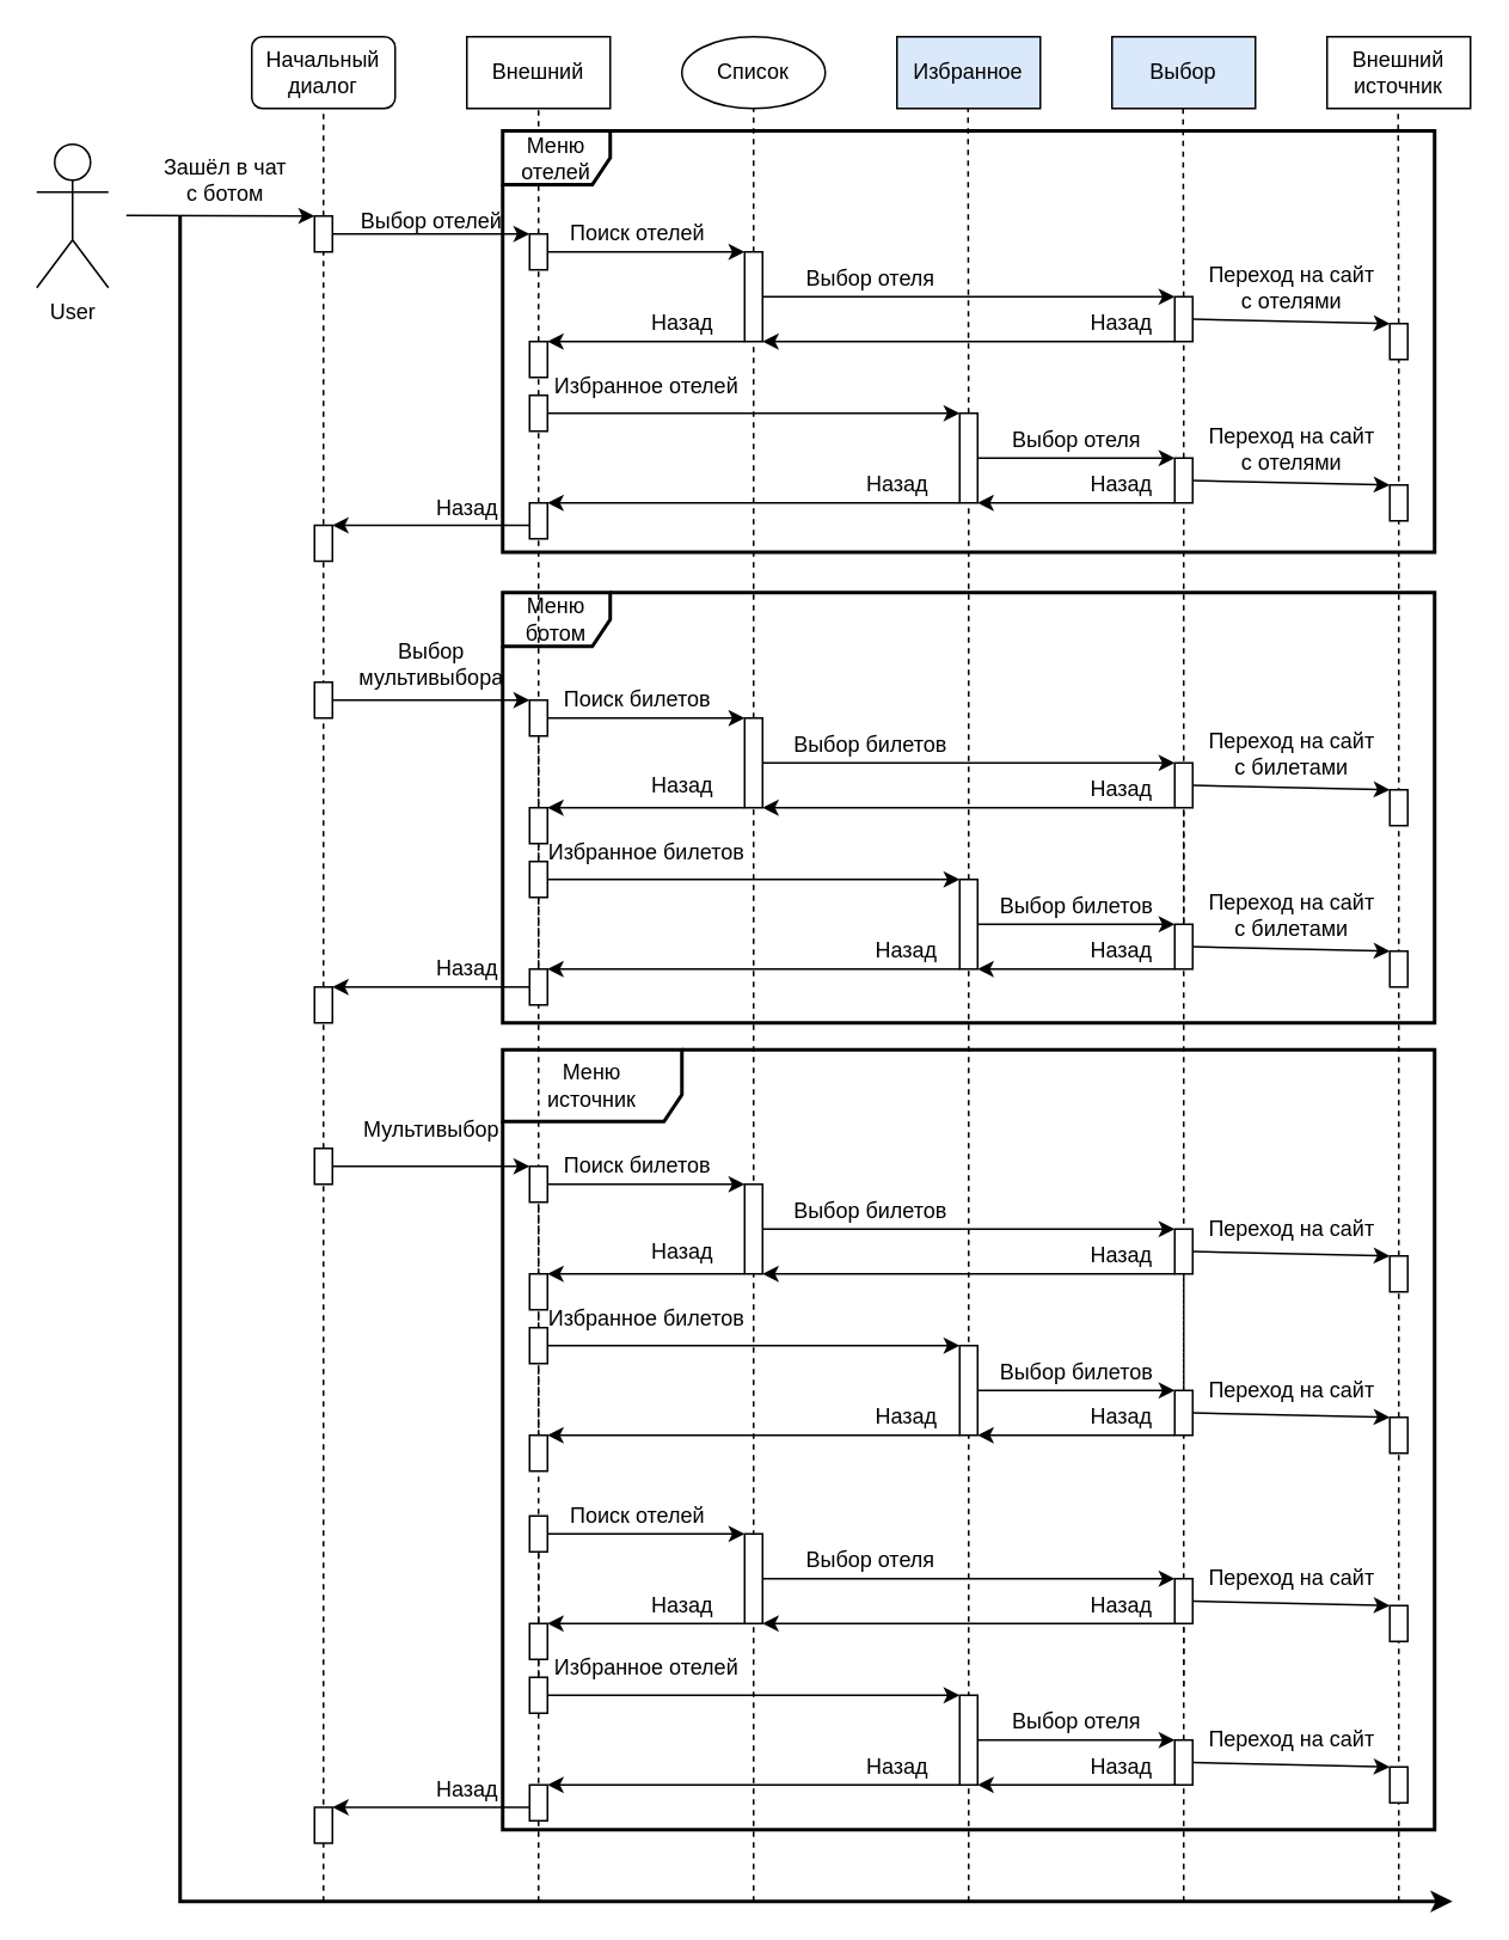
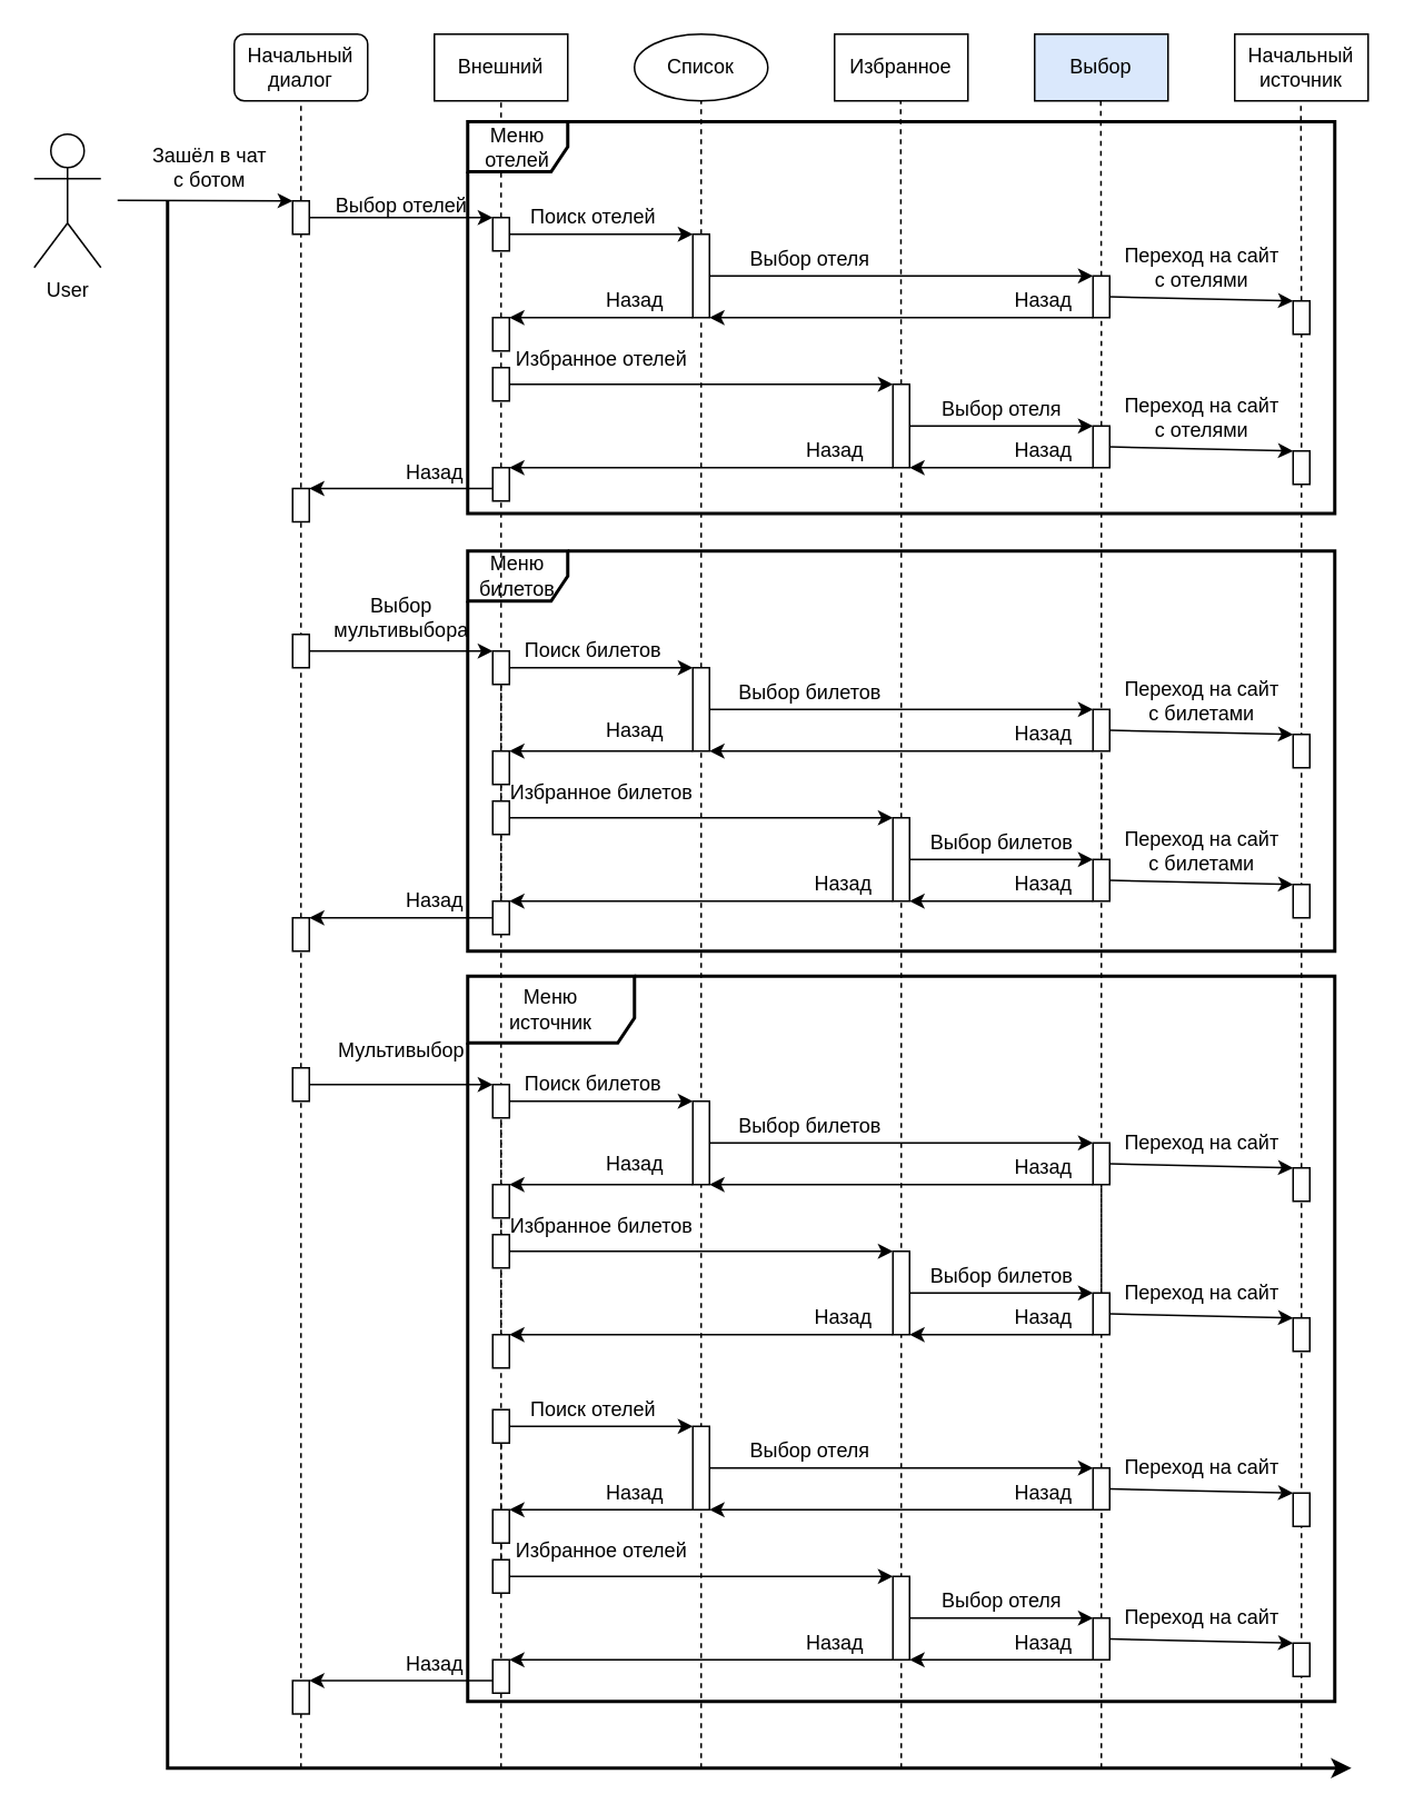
- <mxCell id="16" value="Избранное" style="rounded=0;whiteSpace=wrap;html=1;fillColor=#dae8fc;" vertex="1" parent="1"><mxGeometry x="500" y="20" width="80" height="40" as="geometry" /></mxCell>
+ <mxCell id="16" value="Избранное" style="rounded=0;whiteSpace=wrap;html=1;" vertex="1" parent="1"><mxGeometry x="500" y="20" width="80" height="40" as="geometry" /></mxCell>
- <mxCell id="18" value="Внешний&lt;div&gt;источник&lt;/div&gt;" style="rounded=0;whiteSpace=wrap;html=1;" vertex="1" parent="1"><mxGeometry x="740" y="20" width="80" height="40" as="geometry" /></mxCell>
+ <mxCell id="18" value="Начальный&lt;div&gt;источник&lt;/div&gt;" style="rounded=0;whiteSpace=wrap;html=1;" vertex="1" parent="1"><mxGeometry x="740" y="20" width="80" height="40" as="geometry" /></mxCell>
- <mxCell id="25" value="Меню&lt;div&gt;ботом&lt;/div&gt;" style="shape=umlFrame;whiteSpace=wrap;html=1;pointerEvents=0;strokeWidth=2;" vertex="1" parent="1"><mxGeometry x="280" y="330" width="520" height="240" as="geometry" /></mxCell>
+ <mxCell id="25" value="Меню&lt;div&gt;билетов&lt;/div&gt;" style="shape=umlFrame;whiteSpace=wrap;html=1;pointerEvents=0;strokeWidth=2;" vertex="1" parent="1"><mxGeometry x="280" y="330" width="520" height="240" as="geometry" /></mxCell>
